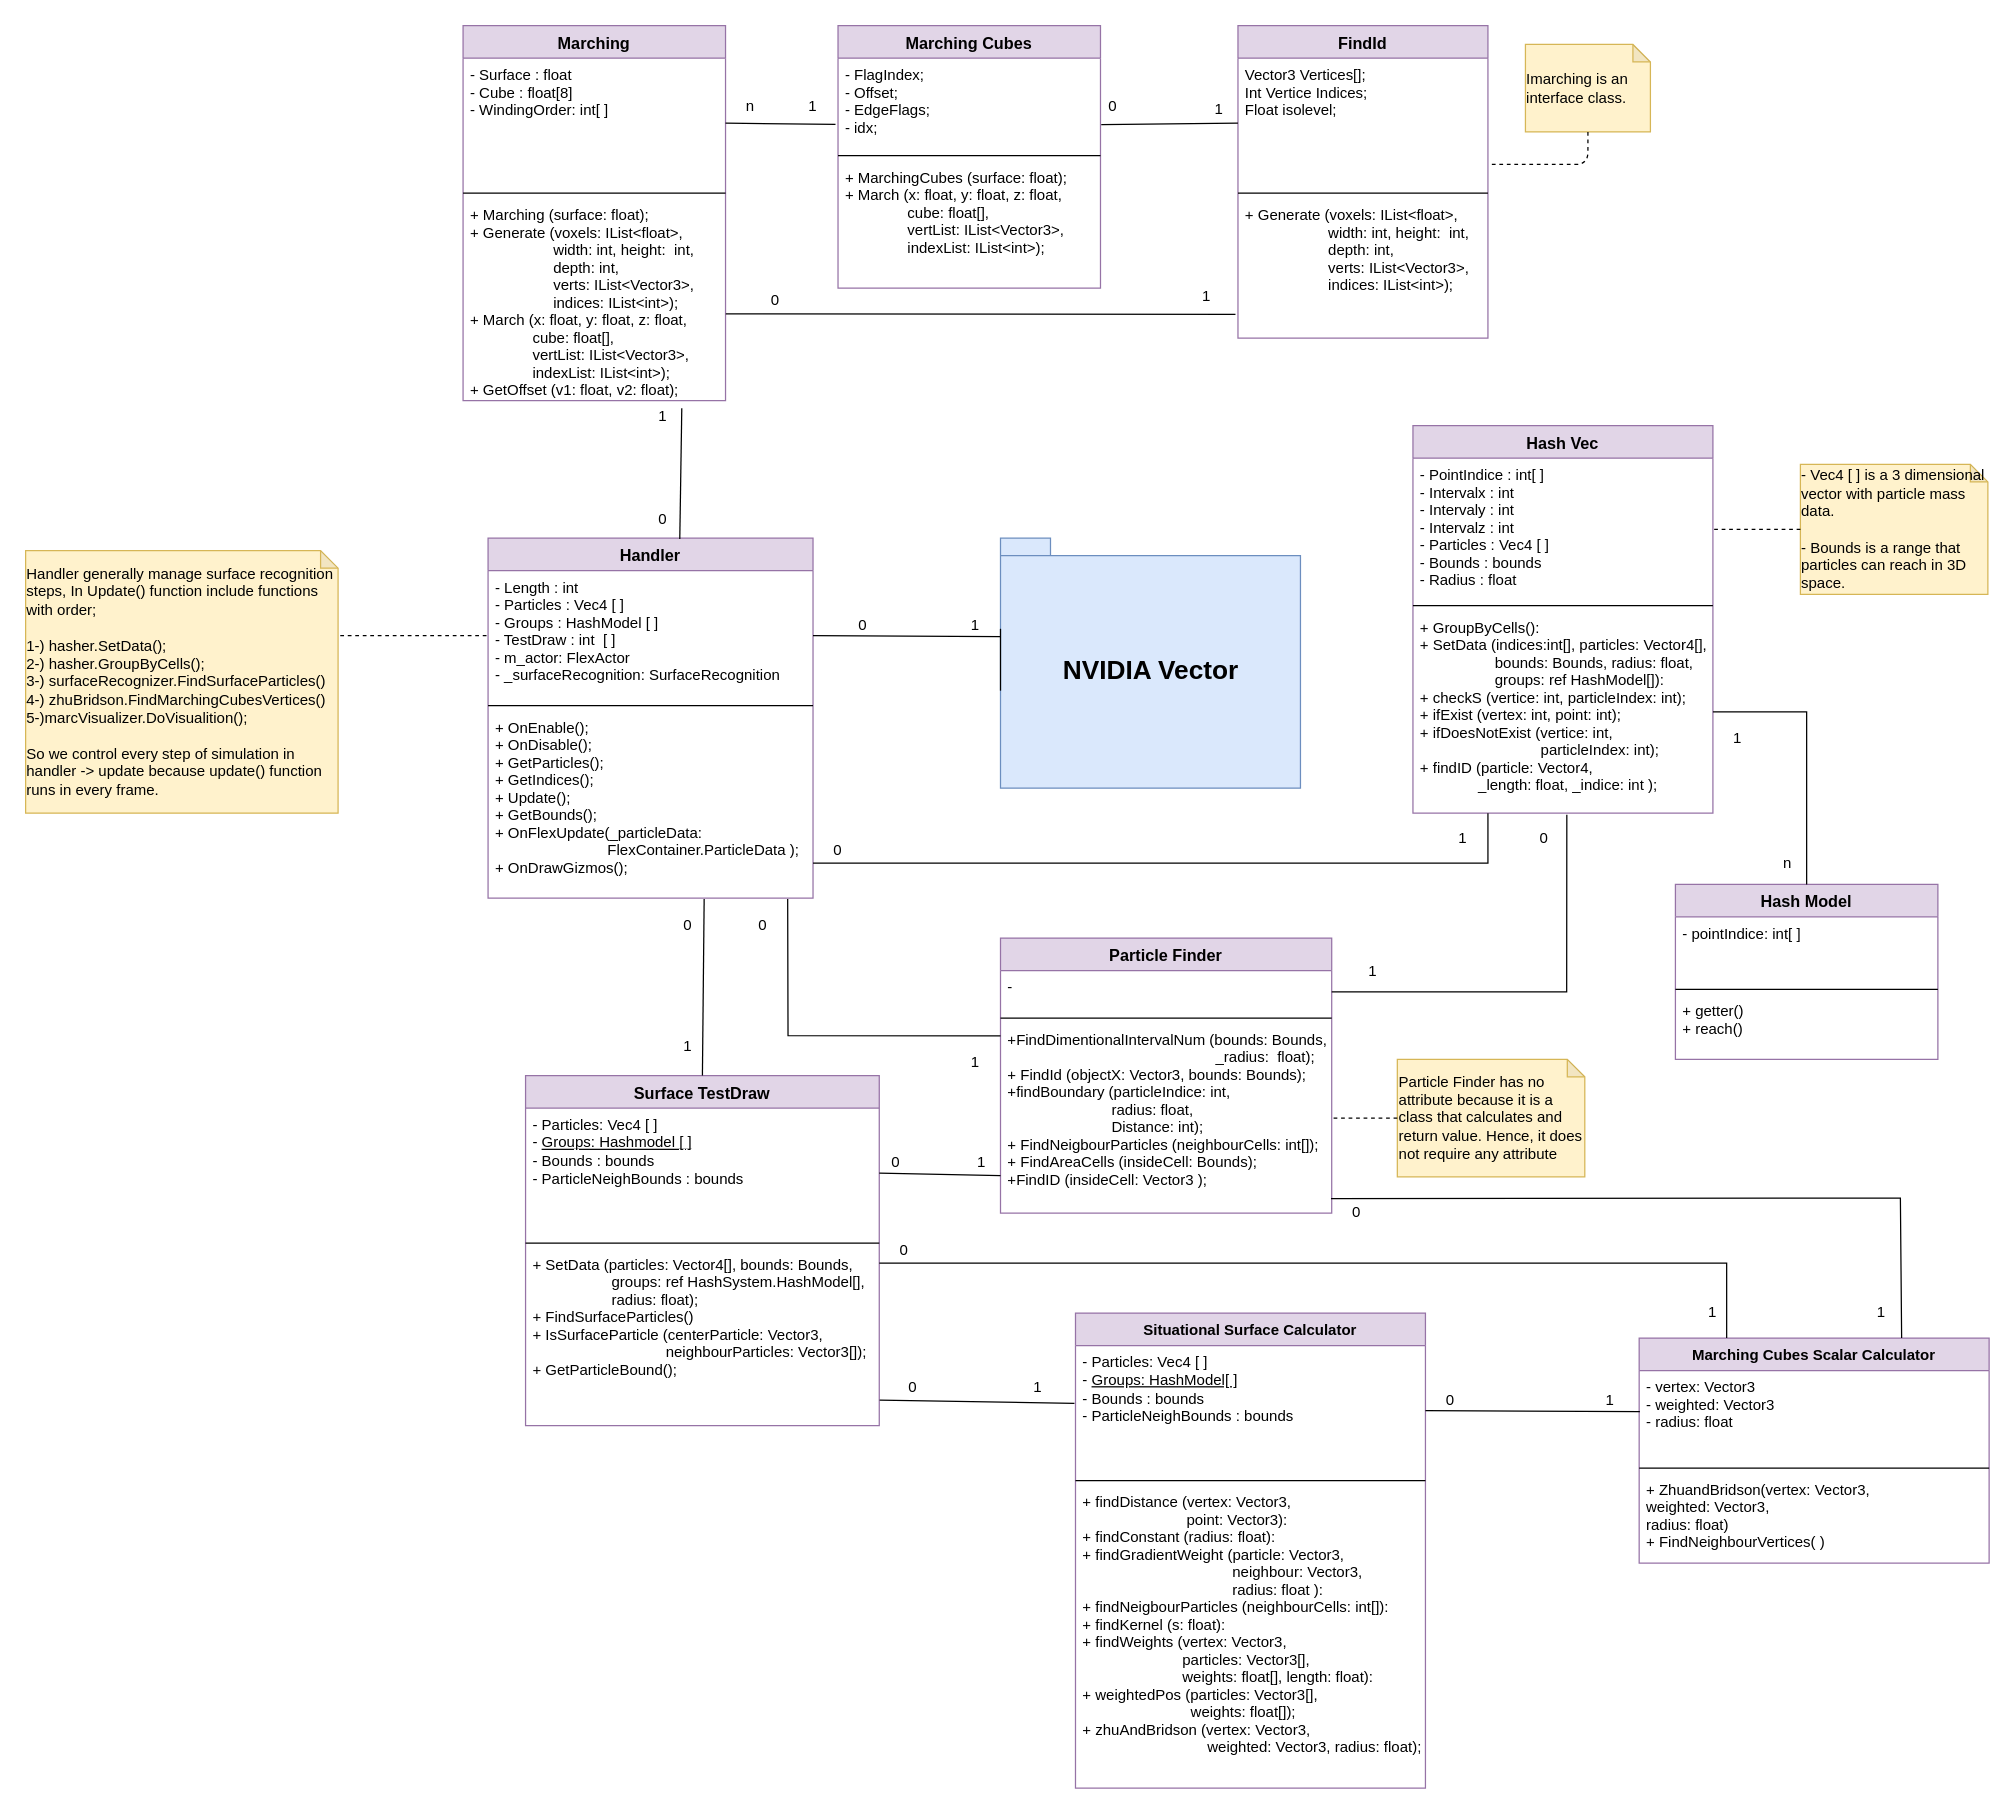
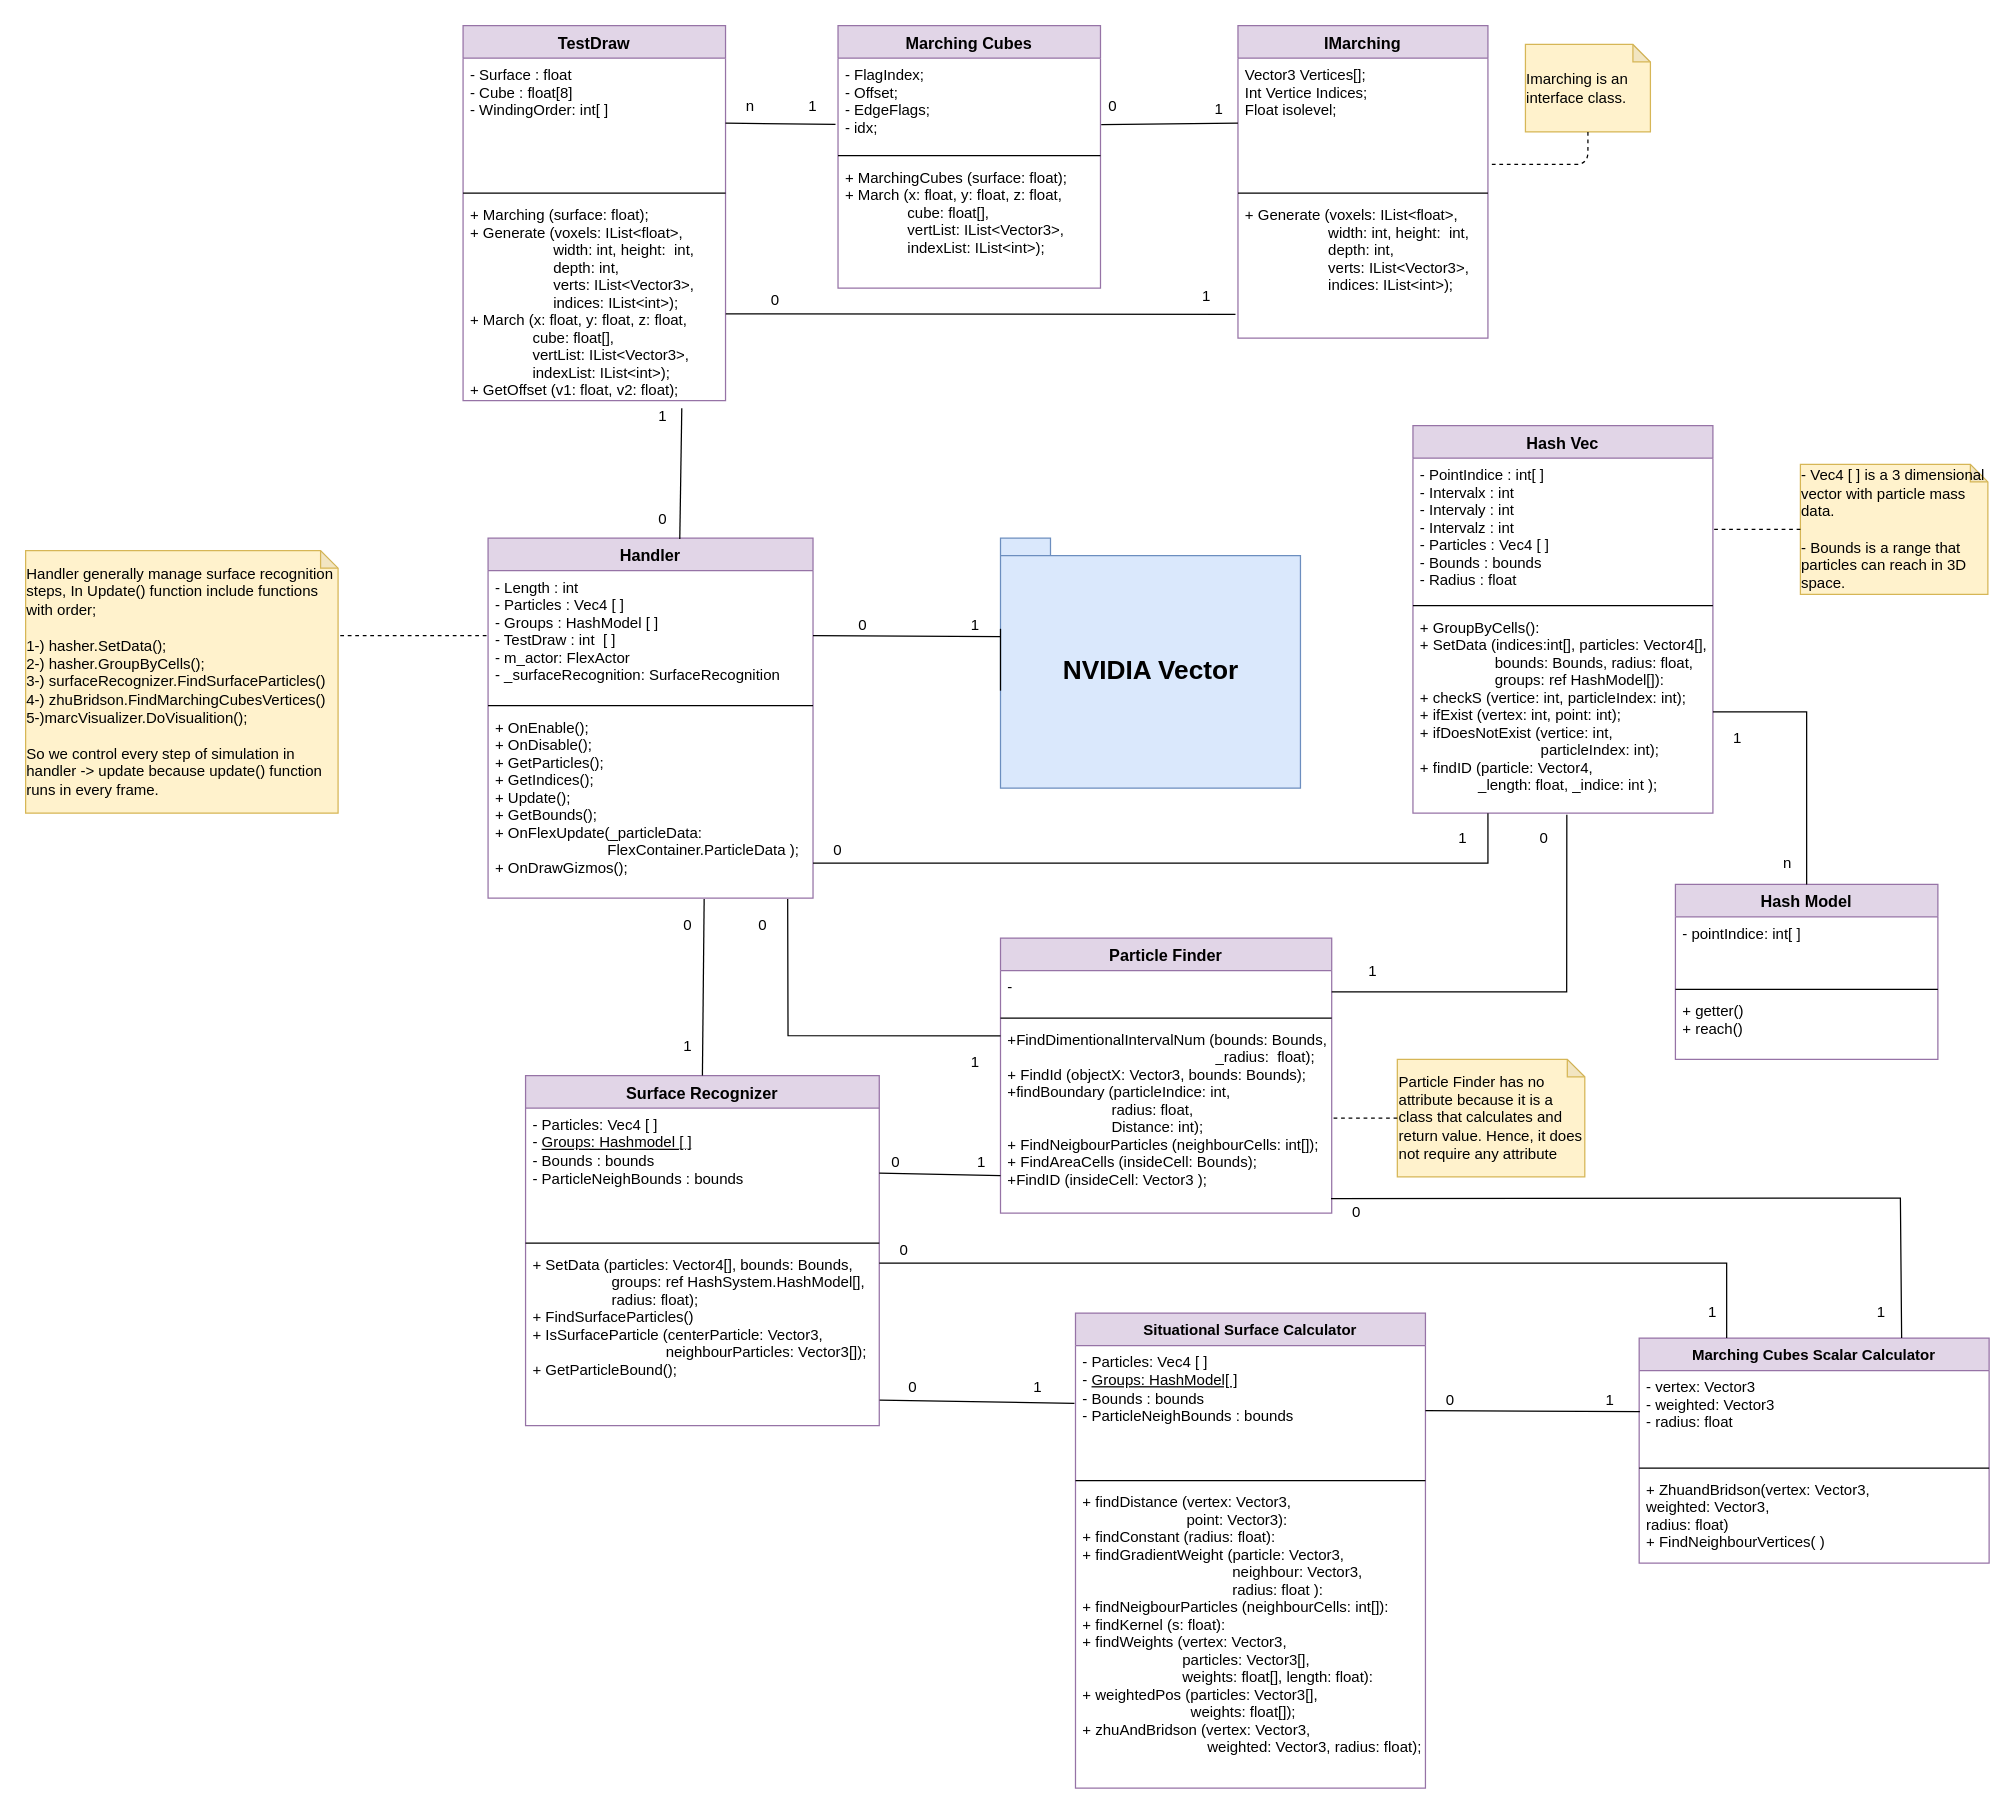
- <mxCell id="18" value="Marching" style="swimlane;fontStyle=1;align=center;verticalAlign=top;childLayout=stackLayout;horizontal=1;startSize=26;horizontalStack=0;resizeParent=1;resizeParentMax=0;resizeLast=0;collapsible=1;marginBottom=0;fillColor=#e1d5e7;strokeColor=#9673a6;fontSize=13;" parent="1" vertex="1"><mxGeometry x="370" y="20" width="210" height="300" as="geometry" /></mxCell>
+ <mxCell id="18" value="TestDraw" style="swimlane;fontStyle=1;align=center;verticalAlign=top;childLayout=stackLayout;horizontal=1;startSize=26;horizontalStack=0;resizeParent=1;resizeParentMax=0;resizeLast=0;collapsible=1;marginBottom=0;fillColor=#e1d5e7;strokeColor=#9673a6;fontSize=13;" parent="1" vertex="1"><mxGeometry x="370" y="20" width="210" height="300" as="geometry" /></mxCell>
- <mxCell id="29" value="FindId" style="swimlane;fontStyle=1;align=center;verticalAlign=top;childLayout=stackLayout;horizontal=1;startSize=26;horizontalStack=0;resizeParent=1;resizeParentMax=0;resizeLast=0;collapsible=1;marginBottom=0;fillColor=#e1d5e7;strokeColor=#9673a6;fontSize=13;" parent="1" vertex="1"><mxGeometry x="990" y="20" width="200" height="250" as="geometry" /></mxCell>
+ <mxCell id="29" value="IMarching" style="swimlane;fontStyle=1;align=center;verticalAlign=top;childLayout=stackLayout;horizontal=1;startSize=26;horizontalStack=0;resizeParent=1;resizeParentMax=0;resizeLast=0;collapsible=1;marginBottom=0;fillColor=#e1d5e7;strokeColor=#9673a6;fontSize=13;" parent="1" vertex="1"><mxGeometry x="990" y="20" width="200" height="250" as="geometry" /></mxCell>
- <mxCell id="10" value="Surface TestDraw" style="swimlane;fontStyle=1;align=center;verticalAlign=top;childLayout=stackLayout;horizontal=1;startSize=26;horizontalStack=0;resizeParent=1;resizeParentMax=0;resizeLast=0;collapsible=1;marginBottom=0;fillColor=#e1d5e7;strokeColor=#9673a6;fontSize=13;" parent="1" vertex="1"><mxGeometry x="420" y="860" width="283" height="280" as="geometry" /></mxCell>
+ <mxCell id="10" value="Surface Recognizer" style="swimlane;fontStyle=1;align=center;verticalAlign=top;childLayout=stackLayout;horizontal=1;startSize=26;horizontalStack=0;resizeParent=1;resizeParentMax=0;resizeLast=0;collapsible=1;marginBottom=0;fillColor=#e1d5e7;strokeColor=#9673a6;fontSize=13;" parent="1" vertex="1"><mxGeometry x="420" y="860" width="283" height="280" as="geometry" /></mxCell>
